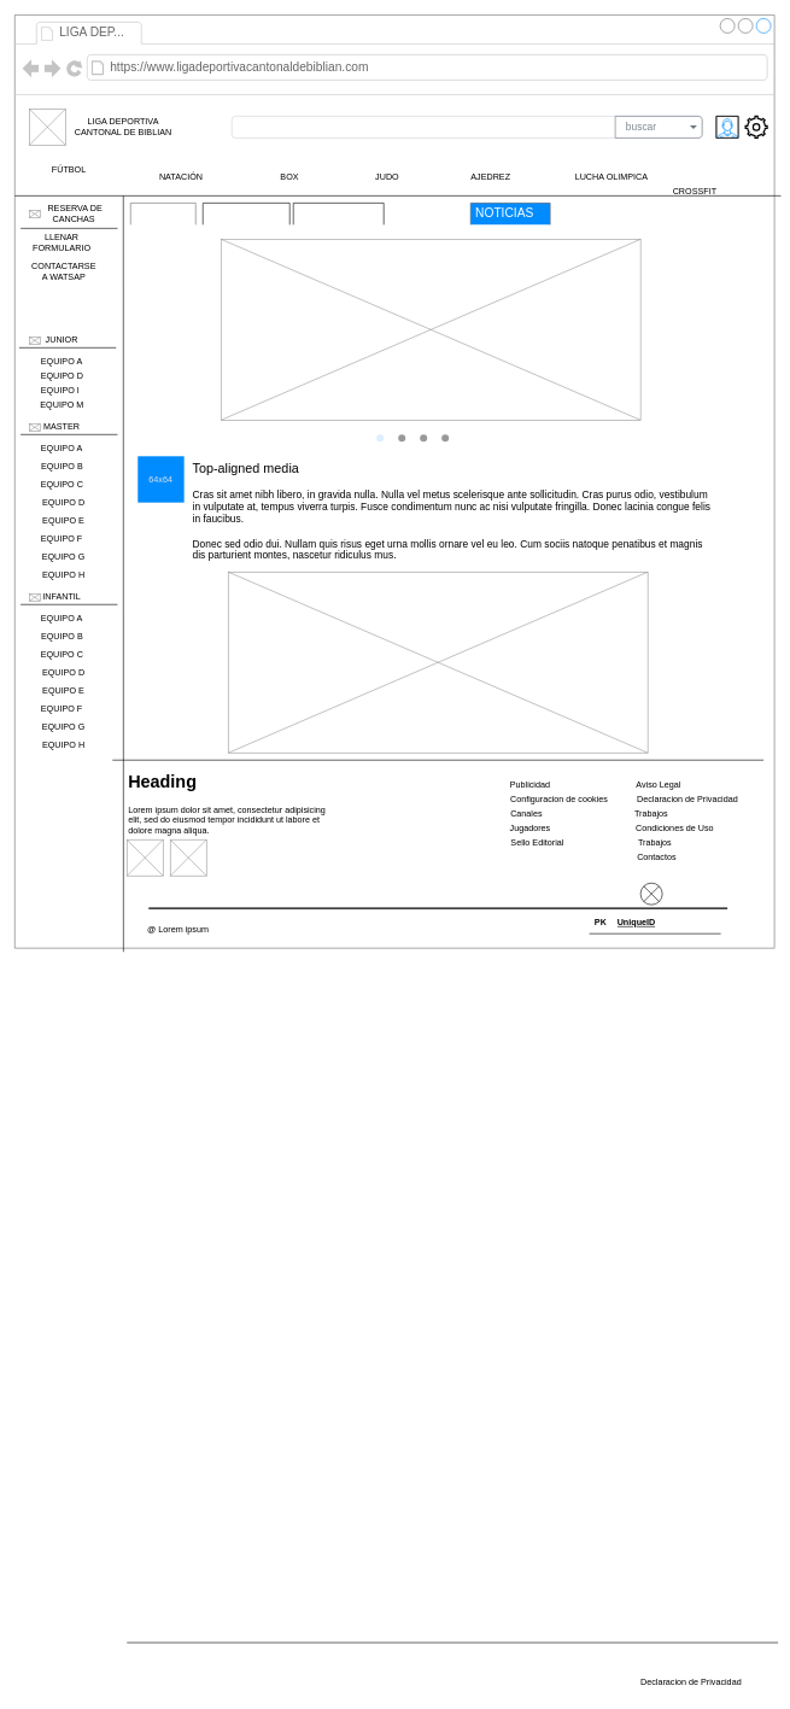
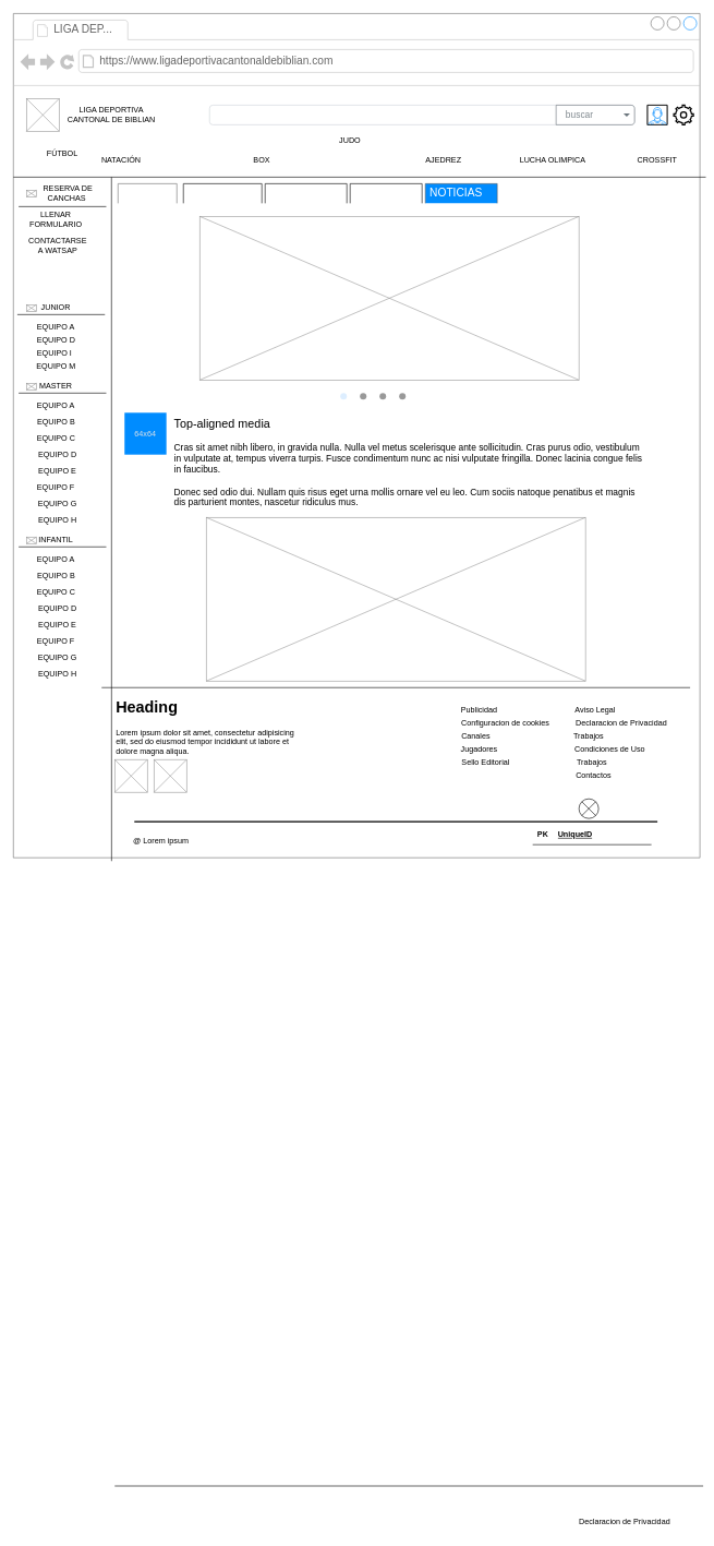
- <mxCell id="13" value="NATACIÓN" style="text;html=1;align=center;verticalAlign=middle;whiteSpace=wrap;rounded=0;" parent="2" vertex="1"><mxGeometry x="200" y="210" width="60" height="30" as="geometry" /></mxCell>
+ <mxCell id="13" value="NATACIÓN" style="text;html=1;align=center;verticalAlign=middle;whiteSpace=wrap;rounded=0;" parent="2" vertex="1"><mxGeometry x="135" y="210" width="60" height="30" as="geometry" /></mxCell>
- <mxCell id="15" value="JUDO" style="text;html=1;align=center;verticalAlign=middle;whiteSpace=wrap;rounded=0;" parent="2" vertex="1"><mxGeometry x="484.75" y="210" width="60" height="30" as="geometry" /></mxCell>
+ <mxCell id="15" value="JUDO" style="text;html=1;align=center;verticalAlign=middle;whiteSpace=wrap;rounded=0;" parent="2" vertex="1"><mxGeometry x="484.75" y="180" width="60" height="30" as="geometry" /></mxCell>
- <mxCell id="18" value="CROSSFIT" style="text;html=1;align=center;verticalAlign=middle;whiteSpace=wrap;rounded=0;" parent="2" vertex="1"><mxGeometry x="910" y="230" width="60" height="30" as="geometry" /></mxCell>
+ <mxCell id="18" value="CROSSFIT" style="text;html=1;align=center;verticalAlign=middle;whiteSpace=wrap;rounded=0;" parent="2" vertex="1"><mxGeometry x="955" y="210" width="60" height="30" as="geometry" /></mxCell>
+ <mxCell id="30" value="EN VIVO" style="strokeWidth=1;shadow=0;dashed=0;align=center;html=1;shape=mxgraph.mockup.forms.uRect;fontSize=17;fontColor=#ffffff;align=left;spacingLeft=5;strokeColor=default;fillColor=default;" parent="2" vertex="1"><mxGeometry x="515" y="260" width="110" height="30" as="geometry" /></mxCell>
